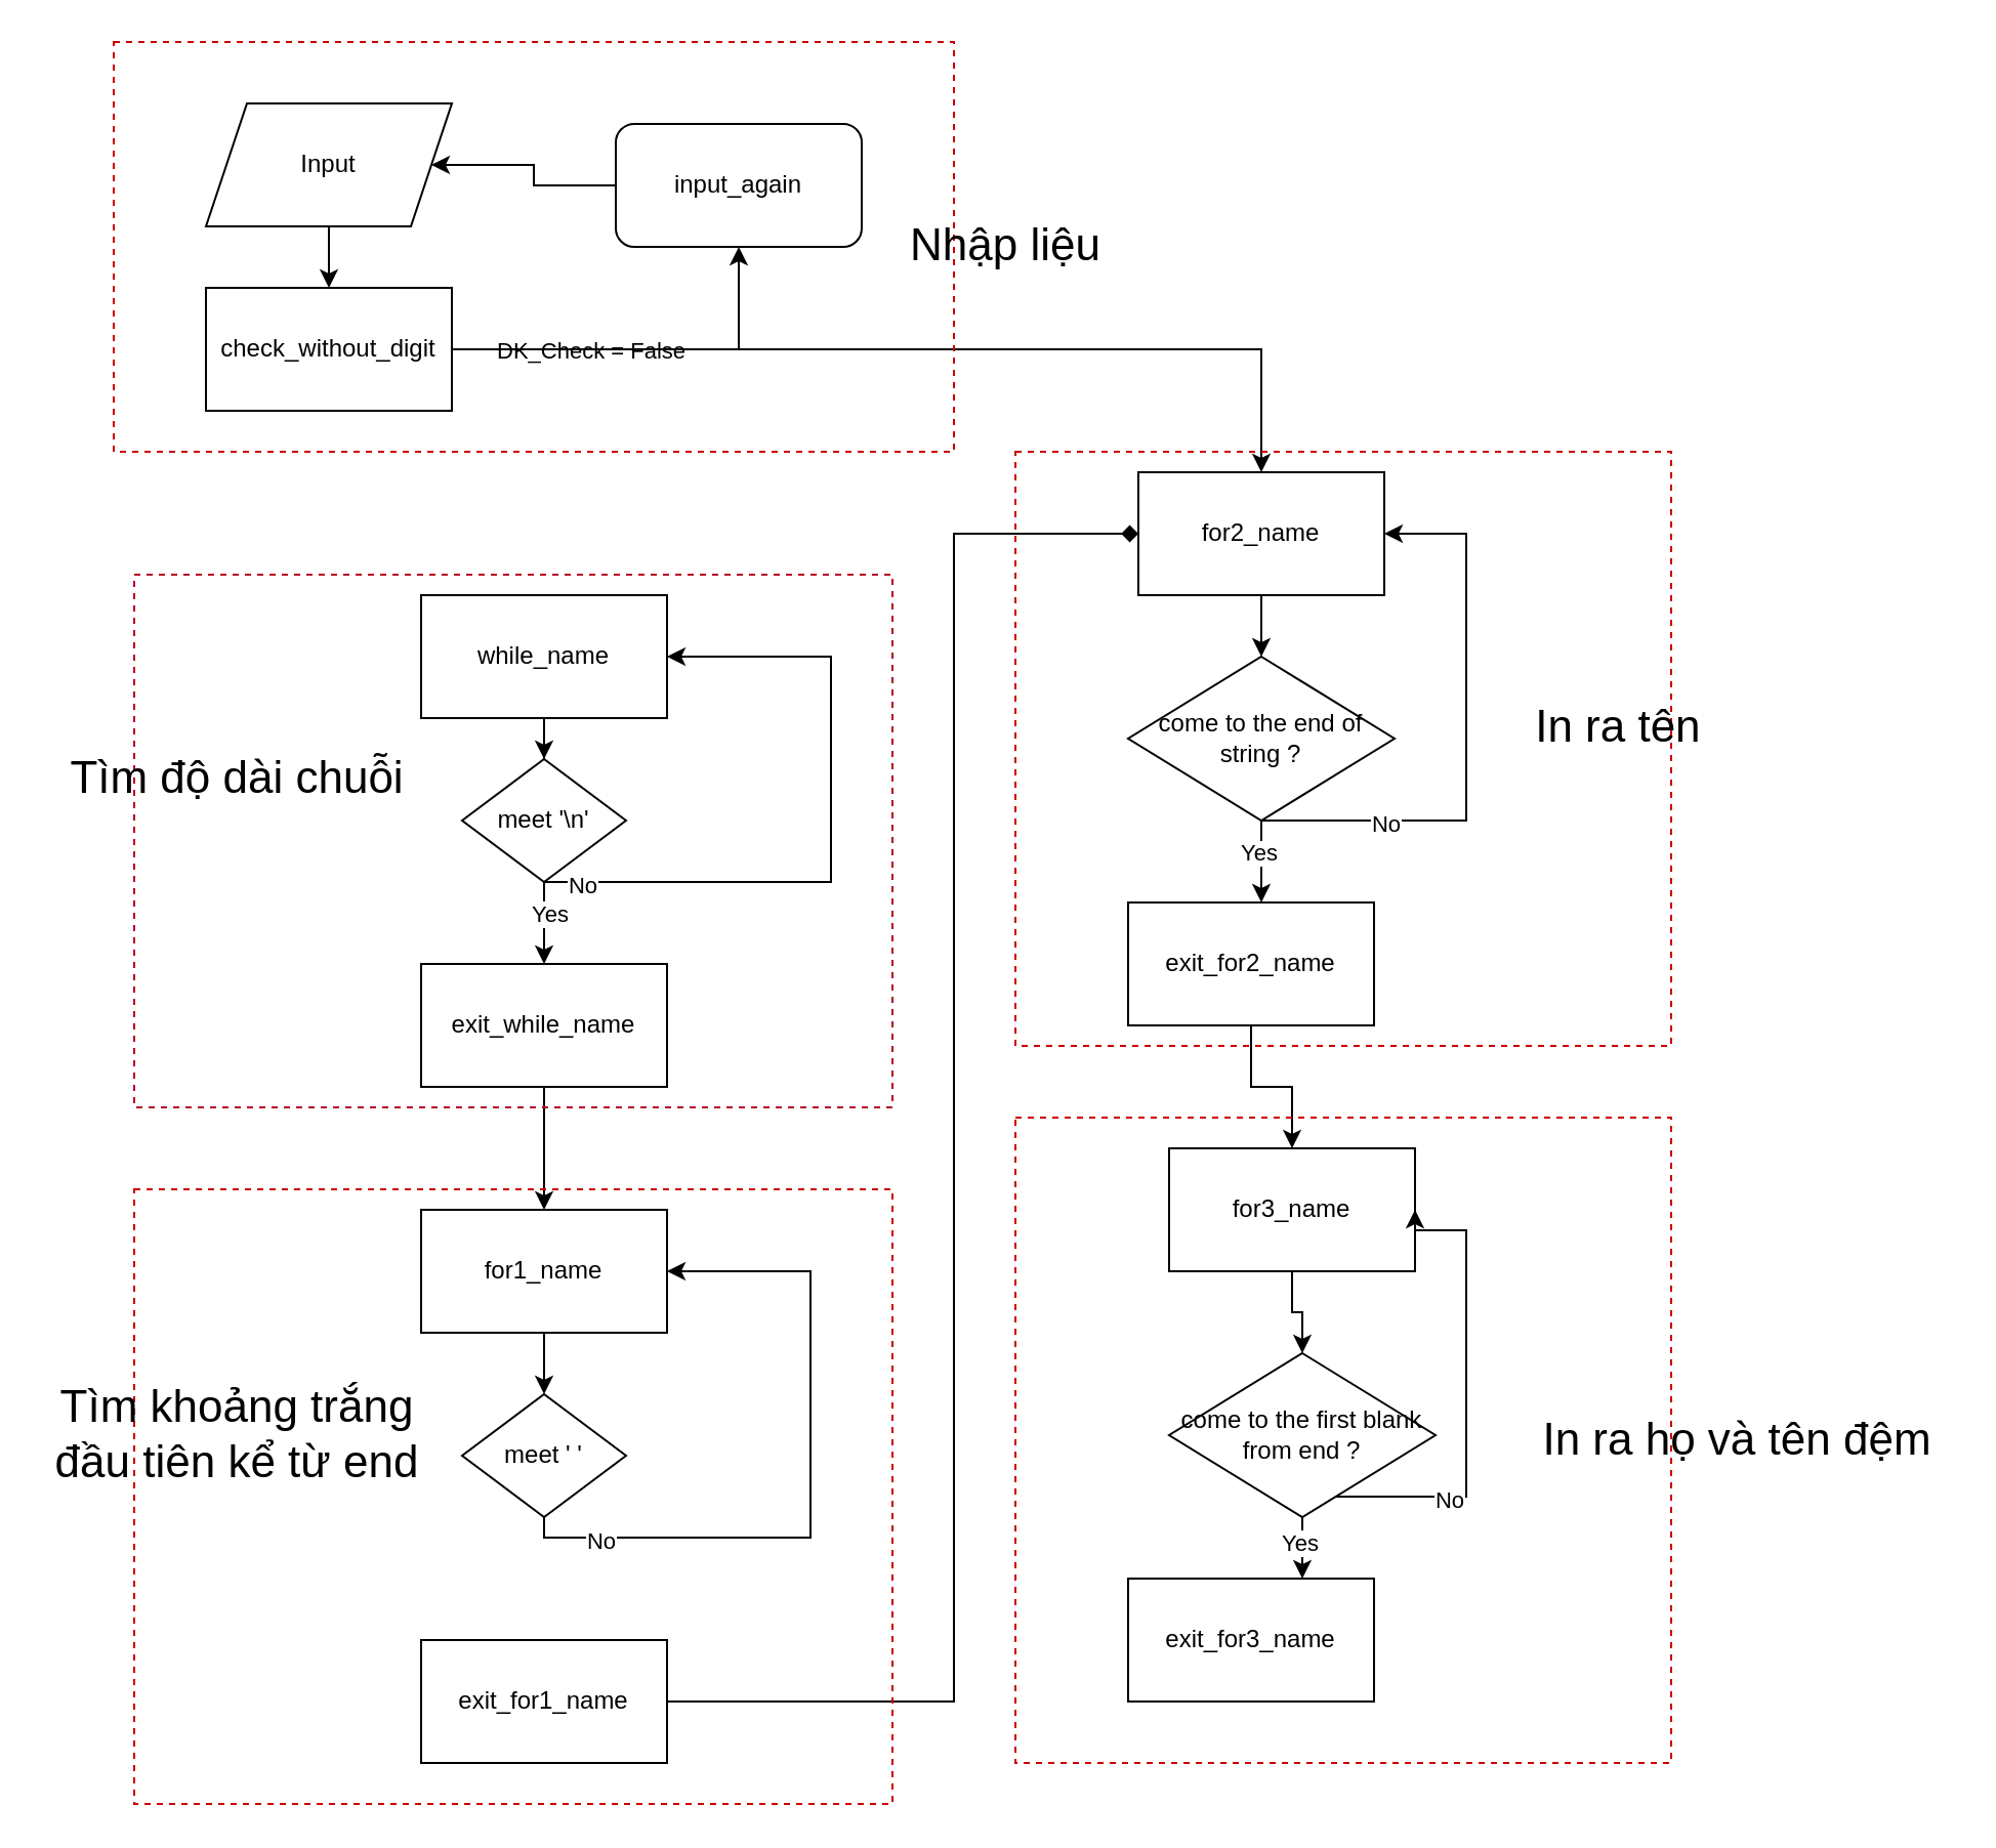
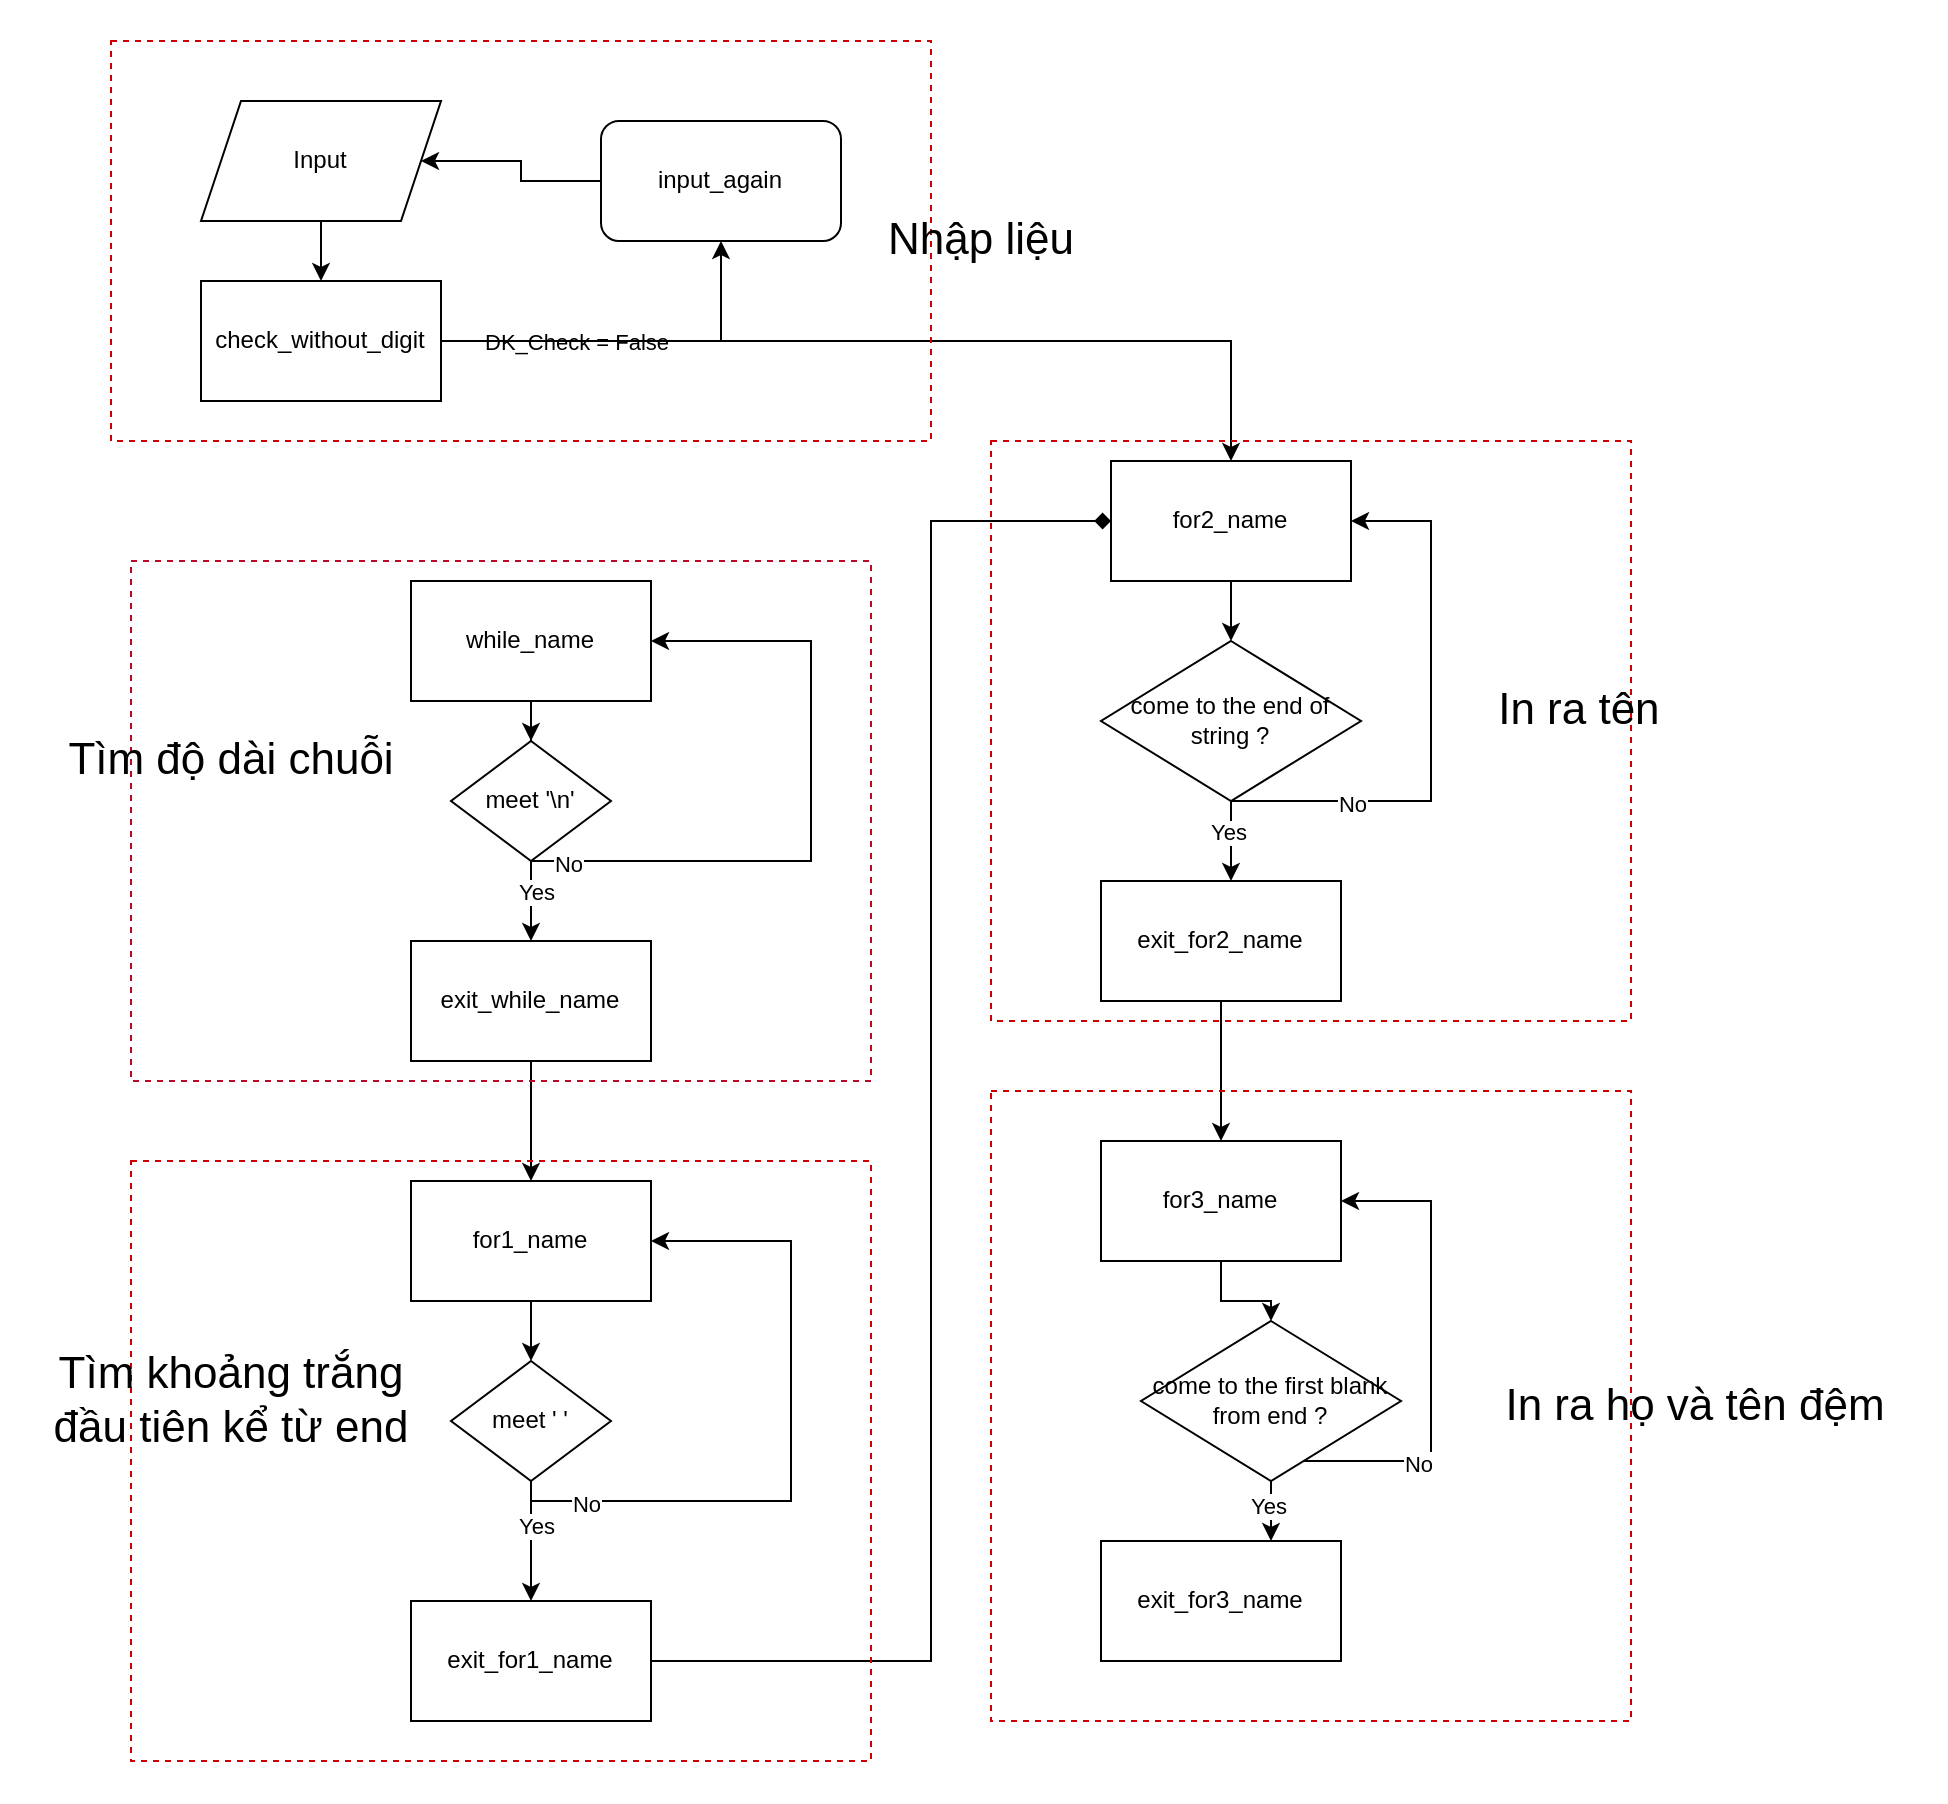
- <mxCell id="38" value="for3_name" style="whiteSpace=wrap;html=1;" vertex="1" parent="1"><mxGeometry x="570" y="560" width="120" height="60" as="geometry" /></mxCell>
+ <mxCell id="38" value="for3_name" style="whiteSpace=wrap;html=1;" vertex="1" parent="1"><mxGeometry x="550" y="570" width="120" height="60" as="geometry" /></mxCell>
+ <mxCell id="23" value="" style="edgeStyle=orthogonalEdgeStyle;rounded=0;orthogonalLoop=1;jettySize=auto;html=1;" edge="1" parent="1" source="25" target="27"><mxGeometry relative="1" as="geometry" /></mxCell>
+ <mxCell id="24" value="Yes" style="edgeLabel;html=1;align=center;verticalAlign=middle;resizable=0;points=[];" vertex="1" connectable="0" parent="23"><mxGeometry x="-0.265" y="2" relative="1" as="geometry"><mxPoint as="offset" /></mxGeometry></mxCell>
